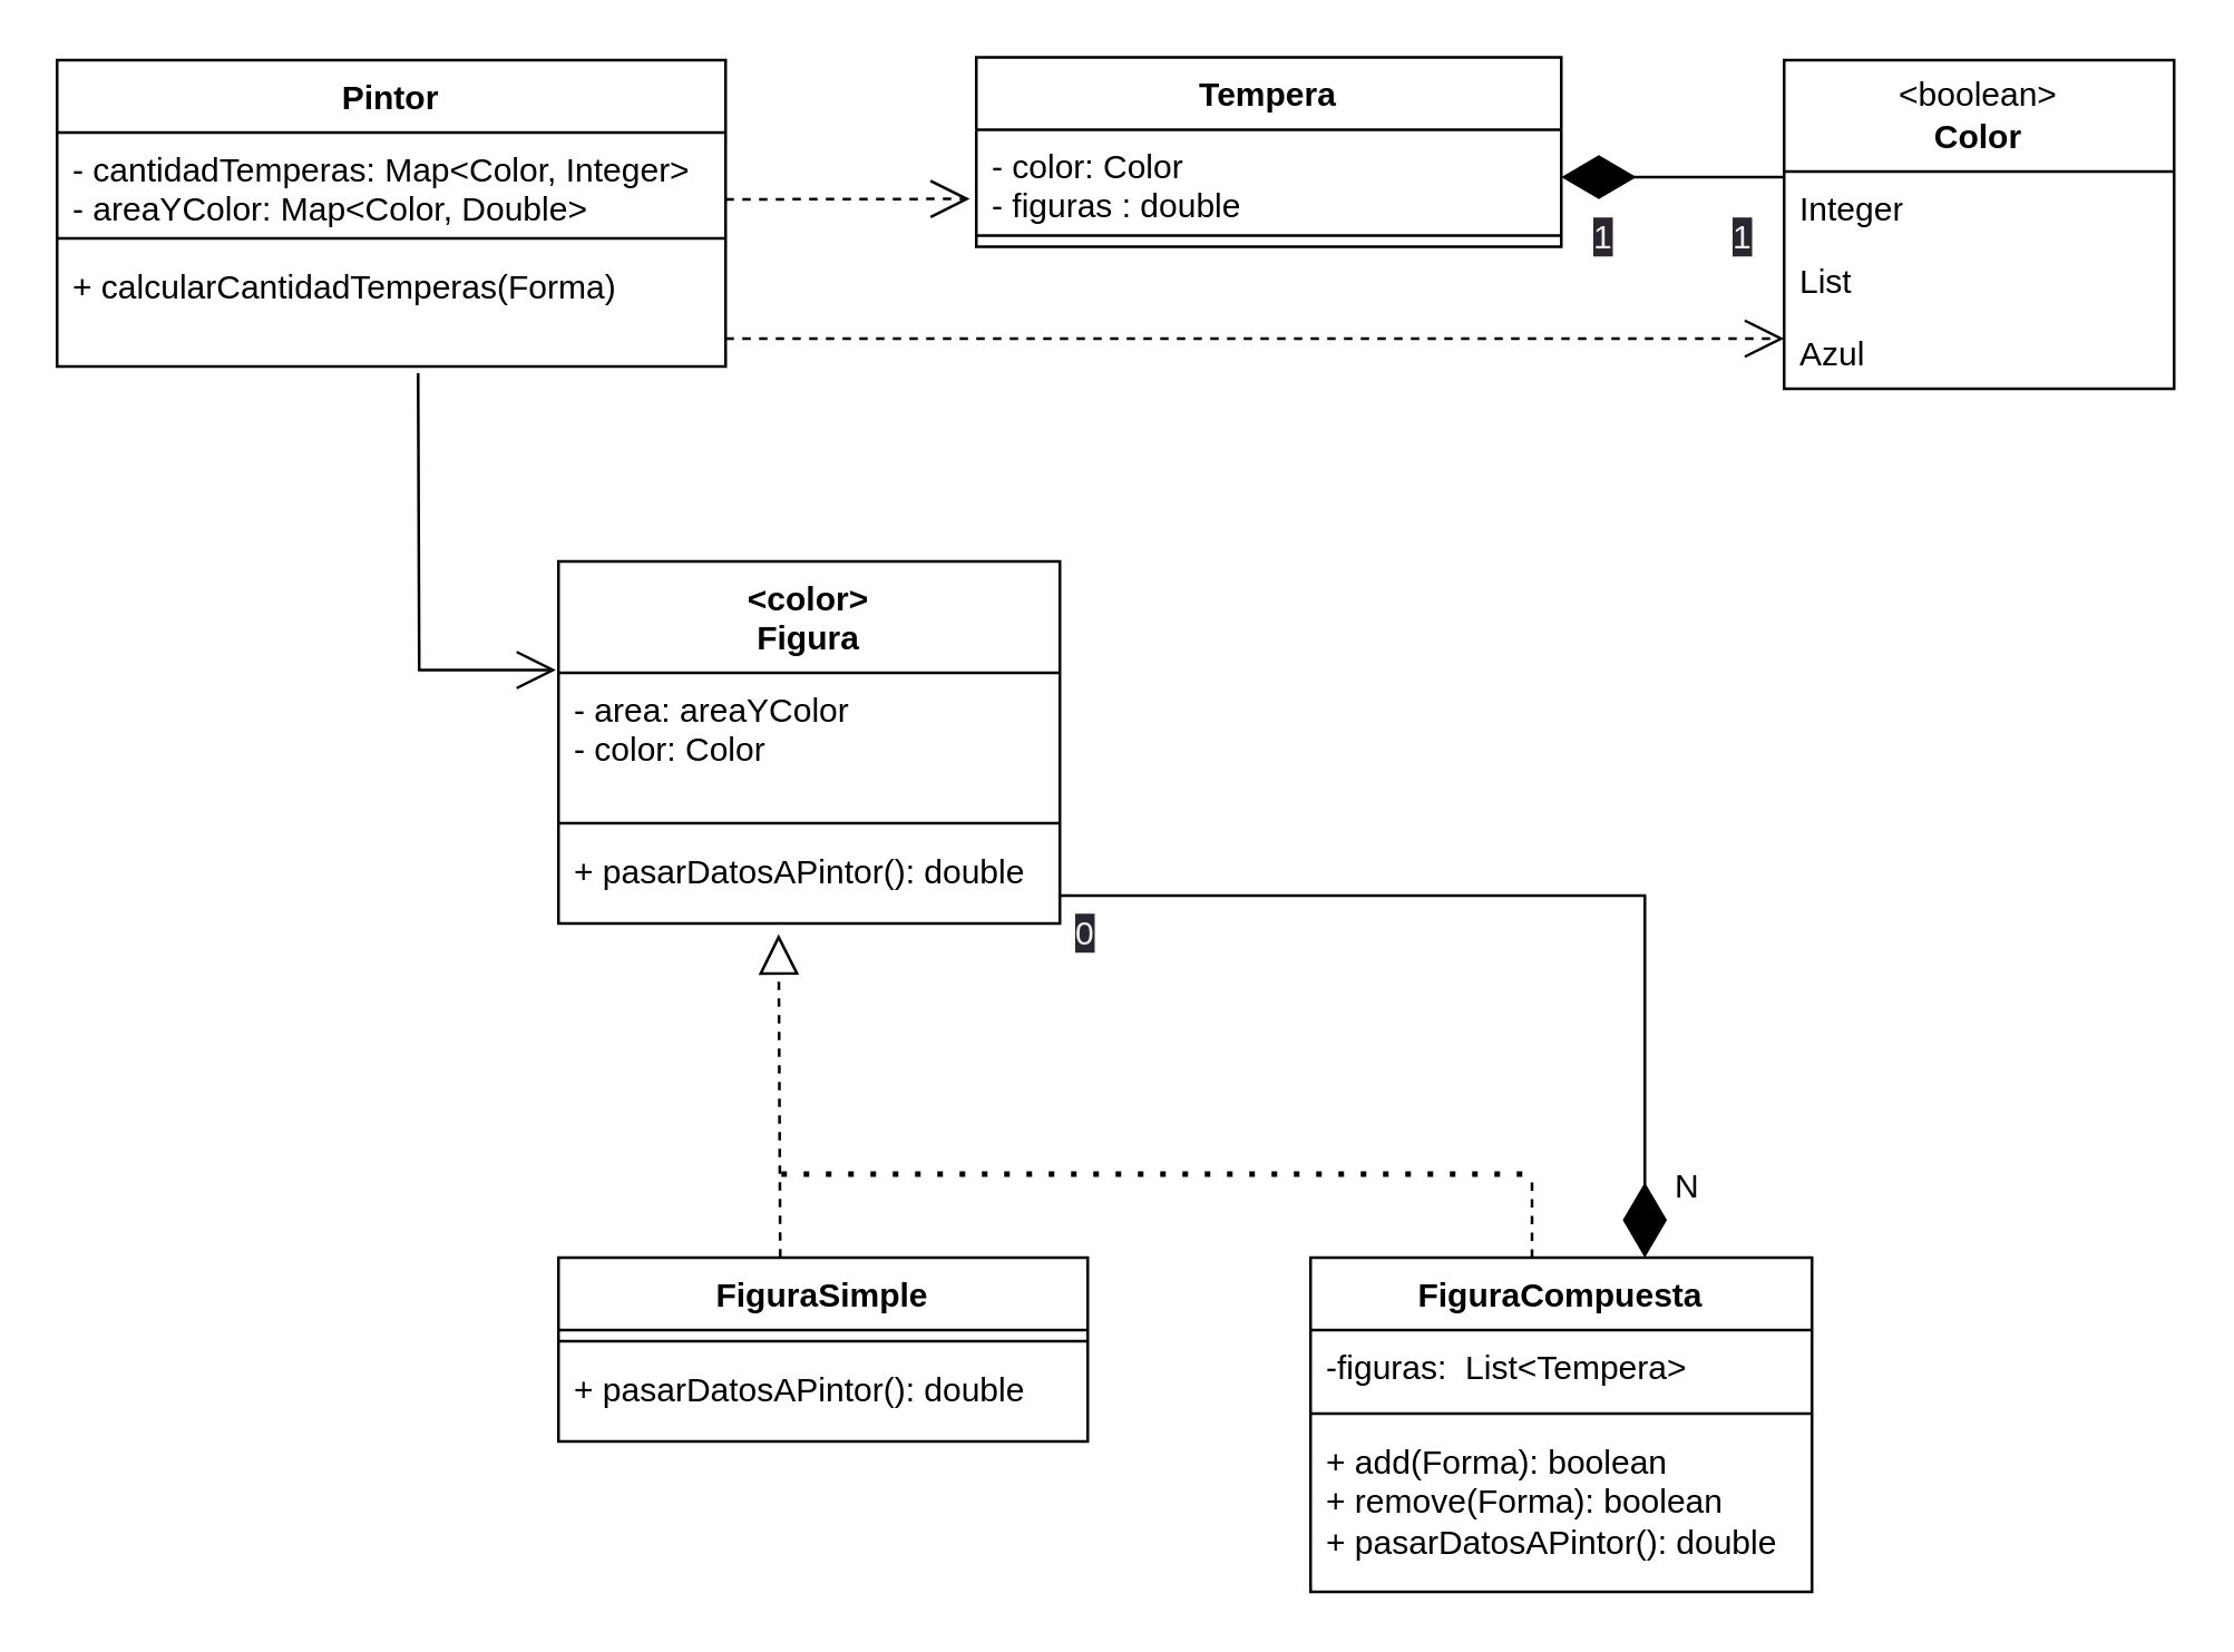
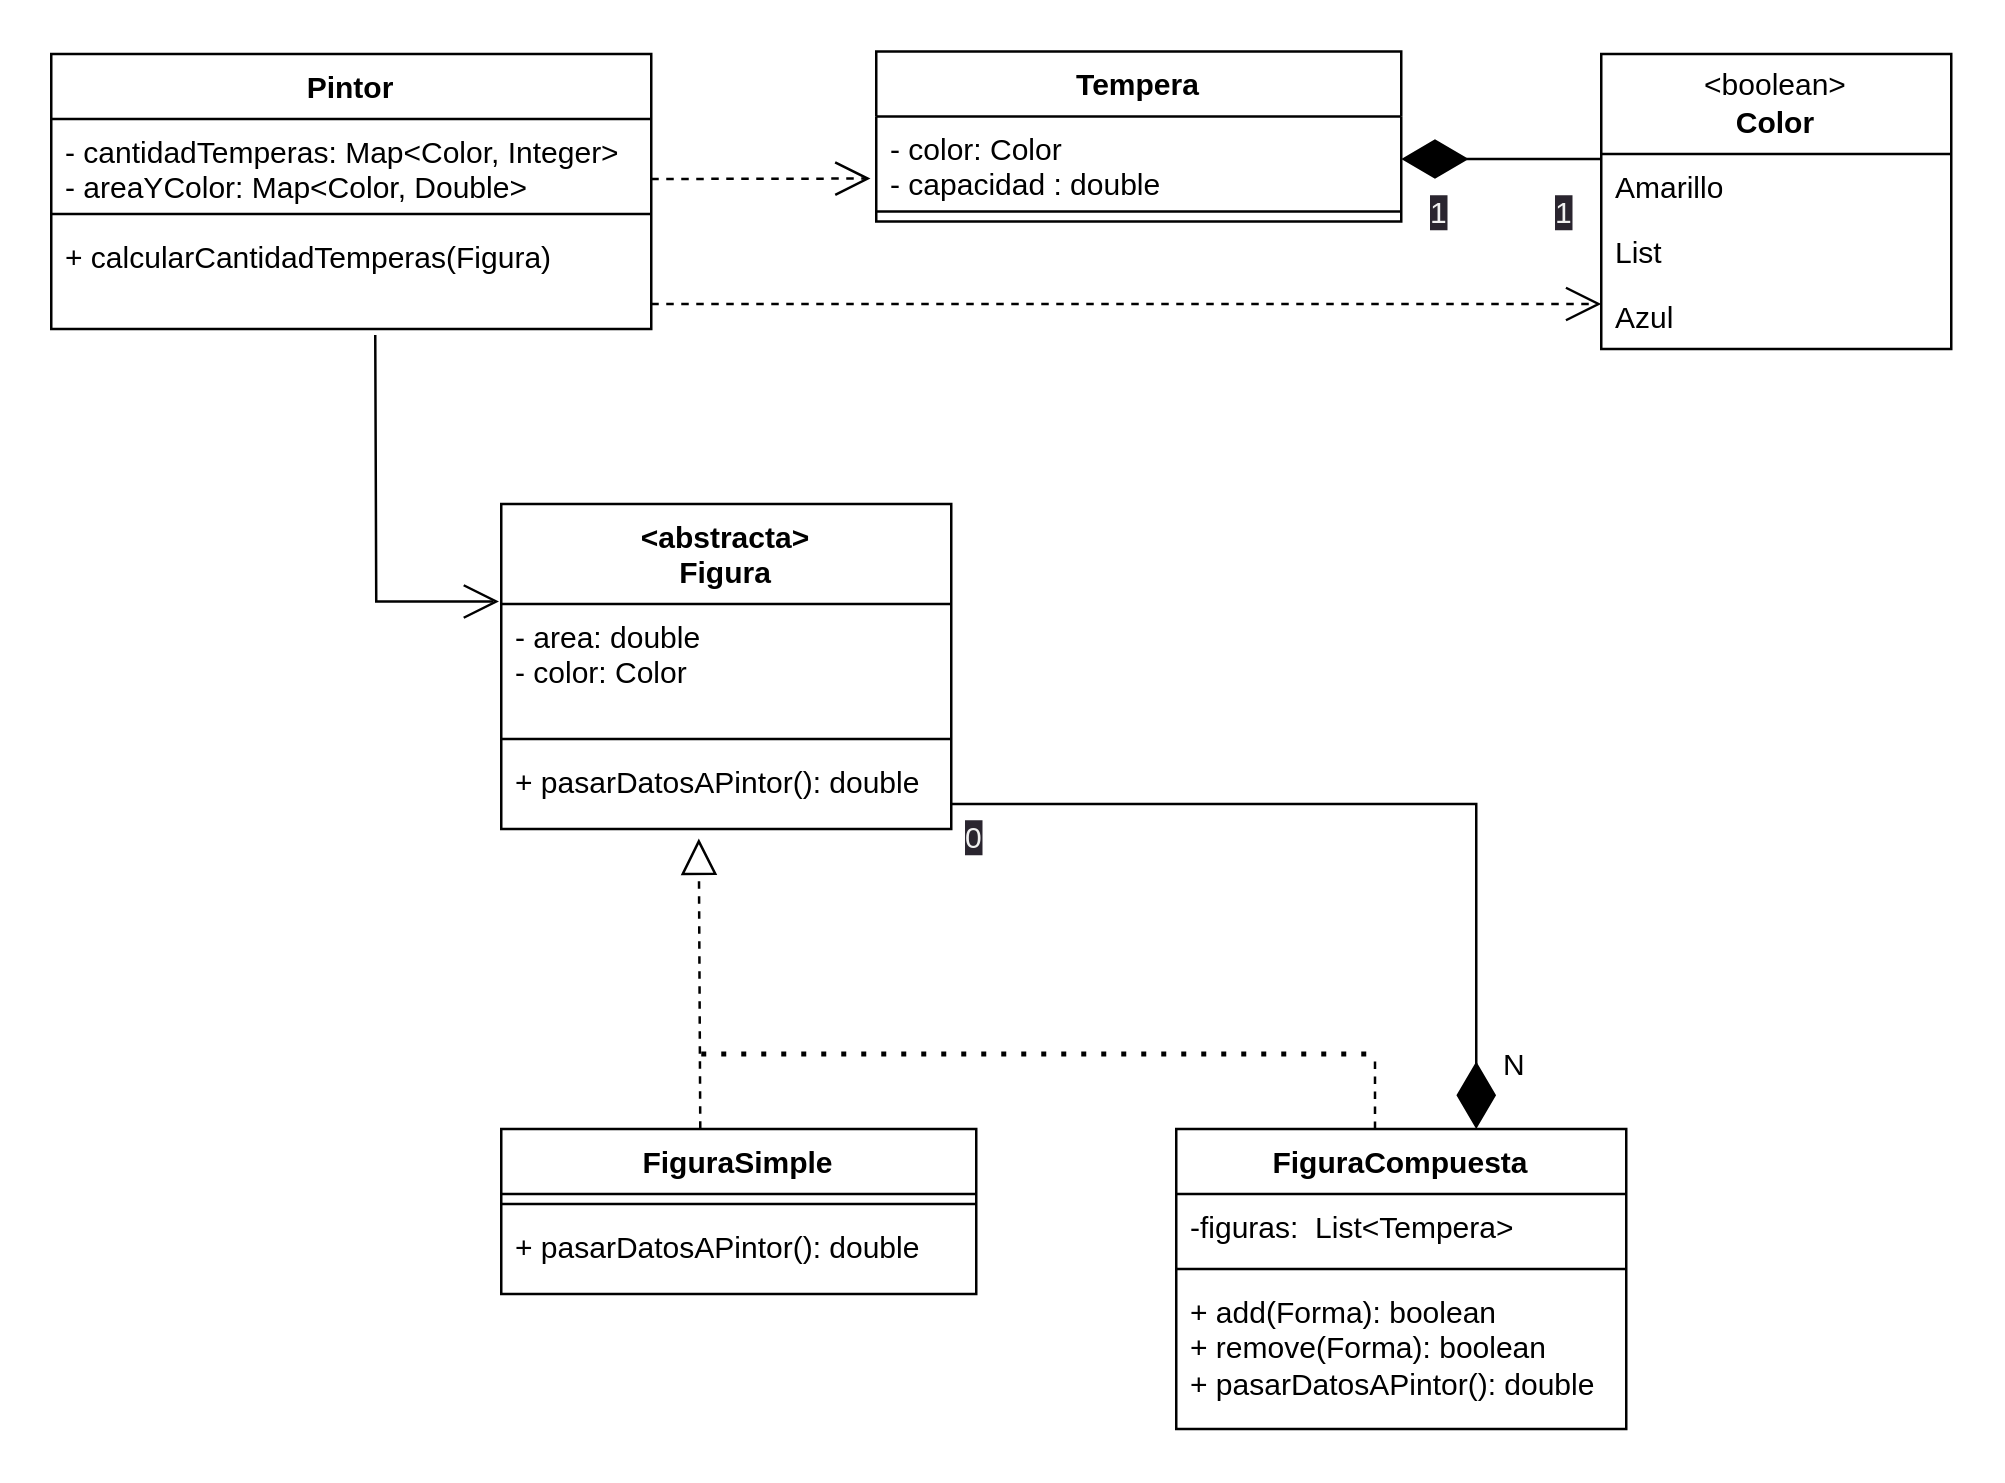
- <mxCell id="3" value="- color: Color&lt;br&gt;- figuras : double" style="text;strokeColor=none;fillColor=none;align=left;verticalAlign=top;spacingLeft=4;spacingRight=4;overflow=hidden;rotatable=0;points=[[0,0.5],[1,0.5]];portConstraint=eastwest;whiteSpace=wrap;html=1;" vertex="1" parent="2"><mxGeometry y="26" width="210" height="34" as="geometry" /></mxCell>
+ <mxCell id="3" value="- color: Color&lt;br&gt;- capacidad : double" style="text;strokeColor=none;fillColor=none;align=left;verticalAlign=top;spacingLeft=4;spacingRight=4;overflow=hidden;rotatable=0;points=[[0,0.5],[1,0.5]];portConstraint=eastwest;whiteSpace=wrap;html=1;" vertex="1" parent="2"><mxGeometry y="26" width="210" height="34" as="geometry" /></mxCell>
- <mxCell id="7" value="Integer" style="text;strokeColor=none;fillColor=none;align=left;verticalAlign=top;spacingLeft=4;spacingRight=4;overflow=hidden;rotatable=0;points=[[0,0.5],[1,0.5]];portConstraint=eastwest;whiteSpace=wrap;html=1;" vertex="1" parent="6"><mxGeometry y="40" width="140" height="26" as="geometry" /></mxCell>
+ <mxCell id="7" value="Amarillo" style="text;strokeColor=none;fillColor=none;align=left;verticalAlign=top;spacingLeft=4;spacingRight=4;overflow=hidden;rotatable=0;points=[[0,0.5],[1,0.5]];portConstraint=eastwest;whiteSpace=wrap;html=1;" vertex="1" parent="6"><mxGeometry y="40" width="140" height="26" as="geometry" /></mxCell>
- <mxCell id="29" value="+ calcularCantidadTemperas(Forma)" style="text;strokeColor=none;fillColor=none;align=left;verticalAlign=top;spacingLeft=4;spacingRight=4;overflow=hidden;rotatable=0;points=[[0,0.5],[1,0.5]];portConstraint=eastwest;whiteSpace=wrap;html=1;" vertex="1" parent="26"><mxGeometry y="68" width="240" height="42" as="geometry" /></mxCell>
+ <mxCell id="29" value="+ calcularCantidadTemperas(Figura)" style="text;strokeColor=none;fillColor=none;align=left;verticalAlign=top;spacingLeft=4;spacingRight=4;overflow=hidden;rotatable=0;points=[[0,0.5],[1,0.5]];portConstraint=eastwest;whiteSpace=wrap;html=1;" vertex="1" parent="26"><mxGeometry y="68" width="240" height="42" as="geometry" /></mxCell>
- <mxCell id="13" value="&amp;lt;color&amp;gt;&lt;br&gt;Figura" style="swimlane;fontStyle=1;align=center;verticalAlign=top;childLayout=stackLayout;horizontal=1;startSize=40;horizontalStack=0;resizeParent=1;resizeParentMax=0;resizeLast=0;collapsible=1;marginBottom=0;whiteSpace=wrap;html=1;" vertex="1" parent="1"><mxGeometry x="200" y="201" width="180" height="130" as="geometry" /></mxCell>
+ <mxCell id="13" value="&amp;lt;abstracta&amp;gt;&lt;br&gt;Figura" style="swimlane;fontStyle=1;align=center;verticalAlign=top;childLayout=stackLayout;horizontal=1;startSize=40;horizontalStack=0;resizeParent=1;resizeParentMax=0;resizeLast=0;collapsible=1;marginBottom=0;whiteSpace=wrap;html=1;" vertex="1" parent="1"><mxGeometry x="200" y="201" width="180" height="130" as="geometry" /></mxCell>
- <mxCell id="14" value="- area: areaYColor&lt;br&gt;- color: Color" style="text;strokeColor=none;fillColor=none;align=left;verticalAlign=top;spacingLeft=4;spacingRight=4;overflow=hidden;rotatable=0;points=[[0,0.5],[1,0.5]];portConstraint=eastwest;whiteSpace=wrap;html=1;" vertex="1" parent="13"><mxGeometry y="40" width="180" height="50" as="geometry" /></mxCell>
+ <mxCell id="14" value="- area: double&lt;br&gt;- color: Color" style="text;strokeColor=none;fillColor=none;align=left;verticalAlign=top;spacingLeft=4;spacingRight=4;overflow=hidden;rotatable=0;points=[[0,0.5],[1,0.5]];portConstraint=eastwest;whiteSpace=wrap;html=1;" vertex="1" parent="13"><mxGeometry y="40" width="180" height="50" as="geometry" /></mxCell>
